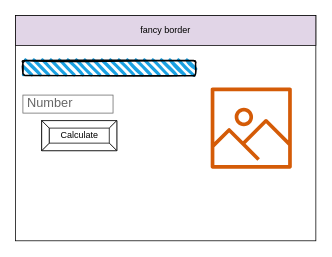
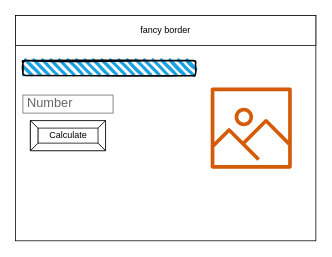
- <mxCell id="3" value="fancy border" style="rounded=0;whiteSpace=wrap;html=1;fillColor=#e1d5e7;" parent="1" vertex="1"><mxGeometry x="20" y="20" width="400" height="40" as="geometry" /></mxCell>
+ <mxCell id="3" value="fancy border" style="rounded=0;whiteSpace=wrap;html=1;" parent="1" vertex="1"><mxGeometry x="20" y="20" width="400" height="40" as="geometry" /></mxCell>
- <mxCell id="4" value="Calculate" style="labelPosition=center;verticalLabelPosition=middle;align=center;html=1;shape=mxgraph.basic.button;dx=10;" parent="1" vertex="1"><mxGeometry x="55" y="160" width="100" height="40" as="geometry" /></mxCell>
+ <mxCell id="4" value="Calculate" style="labelPosition=center;verticalLabelPosition=middle;align=center;html=1;shape=mxgraph.basic.button;dx=10;" parent="1" vertex="1"><mxGeometry x="40" y="160" width="100" height="40" as="geometry" /></mxCell>
